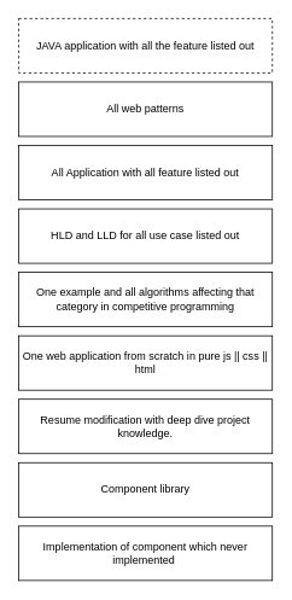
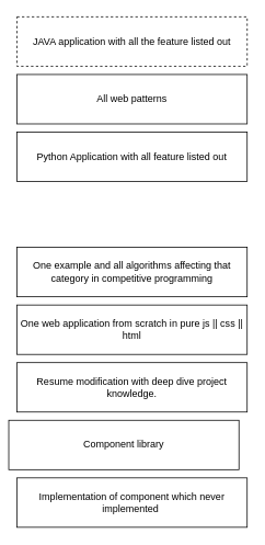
- <mxCell id="4" value="All Application with all feature listed out" style="rounded=0;whiteSpace=wrap;html=1;" vertex="1" parent="1"><mxGeometry x="20" y="160" width="280" height="60" as="geometry" /></mxCell>
+ <mxCell id="4" value="Python Application with all feature listed out" style="rounded=0;whiteSpace=wrap;html=1;" vertex="1" parent="1"><mxGeometry x="20" y="160" width="280" height="60" as="geometry" /></mxCell>
- <mxCell id="5" value="HLD and LLD for all use case listed out" style="rounded=0;whiteSpace=wrap;html=1;" vertex="1" parent="1"><mxGeometry x="20" y="230" width="280" height="60" as="geometry" /></mxCell>
- <mxCell id="9" value="Component library" style="rounded=0;whiteSpace=wrap;html=1;" vertex="1" parent="1"><mxGeometry x="20" y="510" width="280" height="60" as="geometry" /></mxCell>
+ <mxCell id="9" value="Component library" style="rounded=0;whiteSpace=wrap;html=1;" vertex="1" parent="1"><mxGeometry x="10" y="510" width="280" height="60" as="geometry" /></mxCell>
